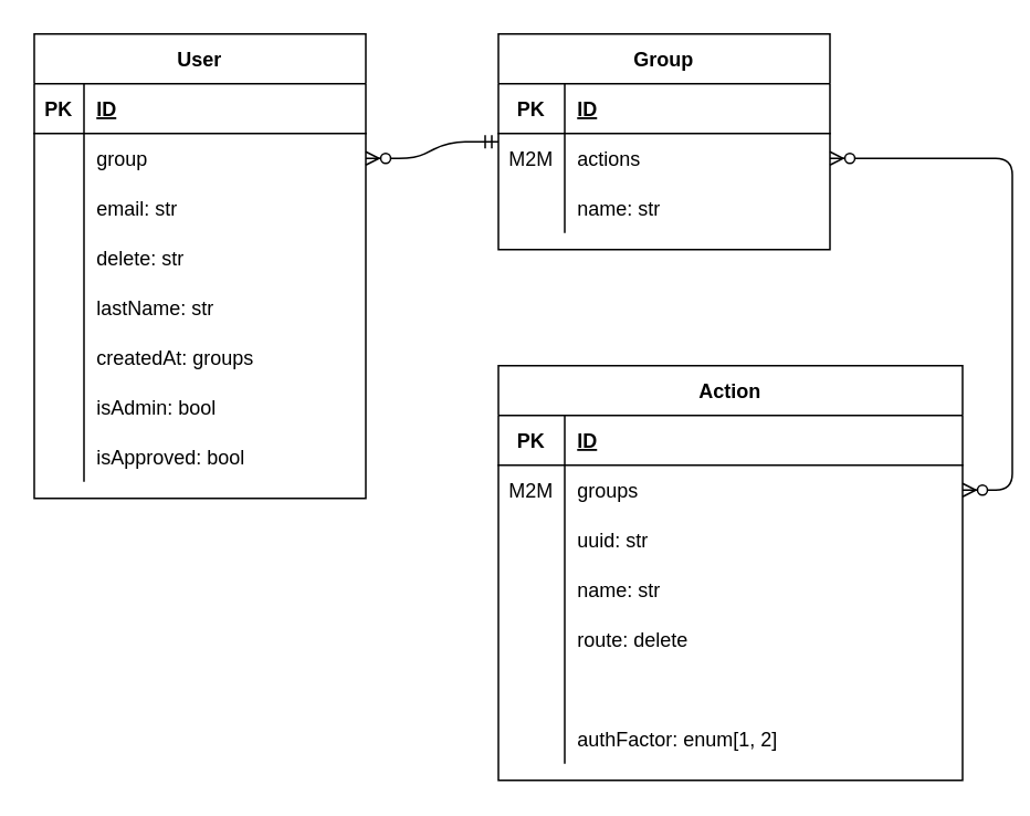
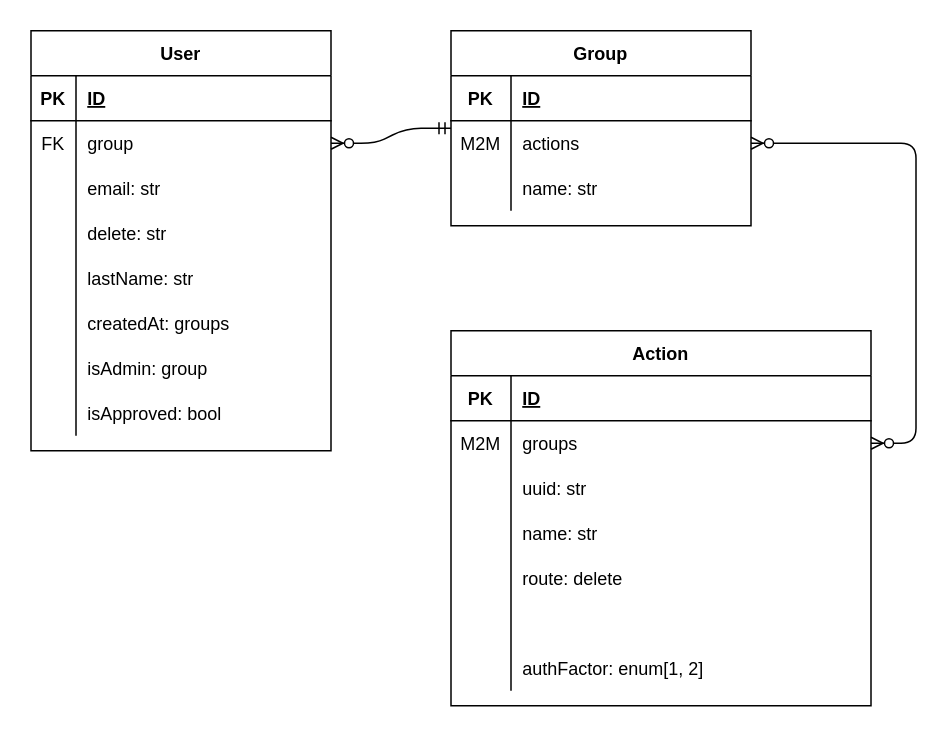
+ <mxCell id="7" value="FK" style="shape=partialRectangle;connectable=0;fillColor=none;top=0;left=0;bottom=0;right=0;editable=1;overflow=hidden;" parent="6" vertex="1"><mxGeometry width="30" height="30" as="geometry" /></mxCell>
- <mxCell id="23" value="isAdmin: bool" style="shape=partialRectangle;connectable=0;fillColor=none;top=0;left=0;bottom=0;right=0;align=left;spacingLeft=6;overflow=hidden;" parent="21" vertex="1"><mxGeometry x="30" width="170" height="30" as="geometry" /></mxCell>
+ <mxCell id="23" value="isAdmin: group" style="shape=partialRectangle;connectable=0;fillColor=none;top=0;left=0;bottom=0;right=0;align=left;spacingLeft=6;overflow=hidden;" parent="21" vertex="1"><mxGeometry x="30" width="170" height="30" as="geometry" /></mxCell>
